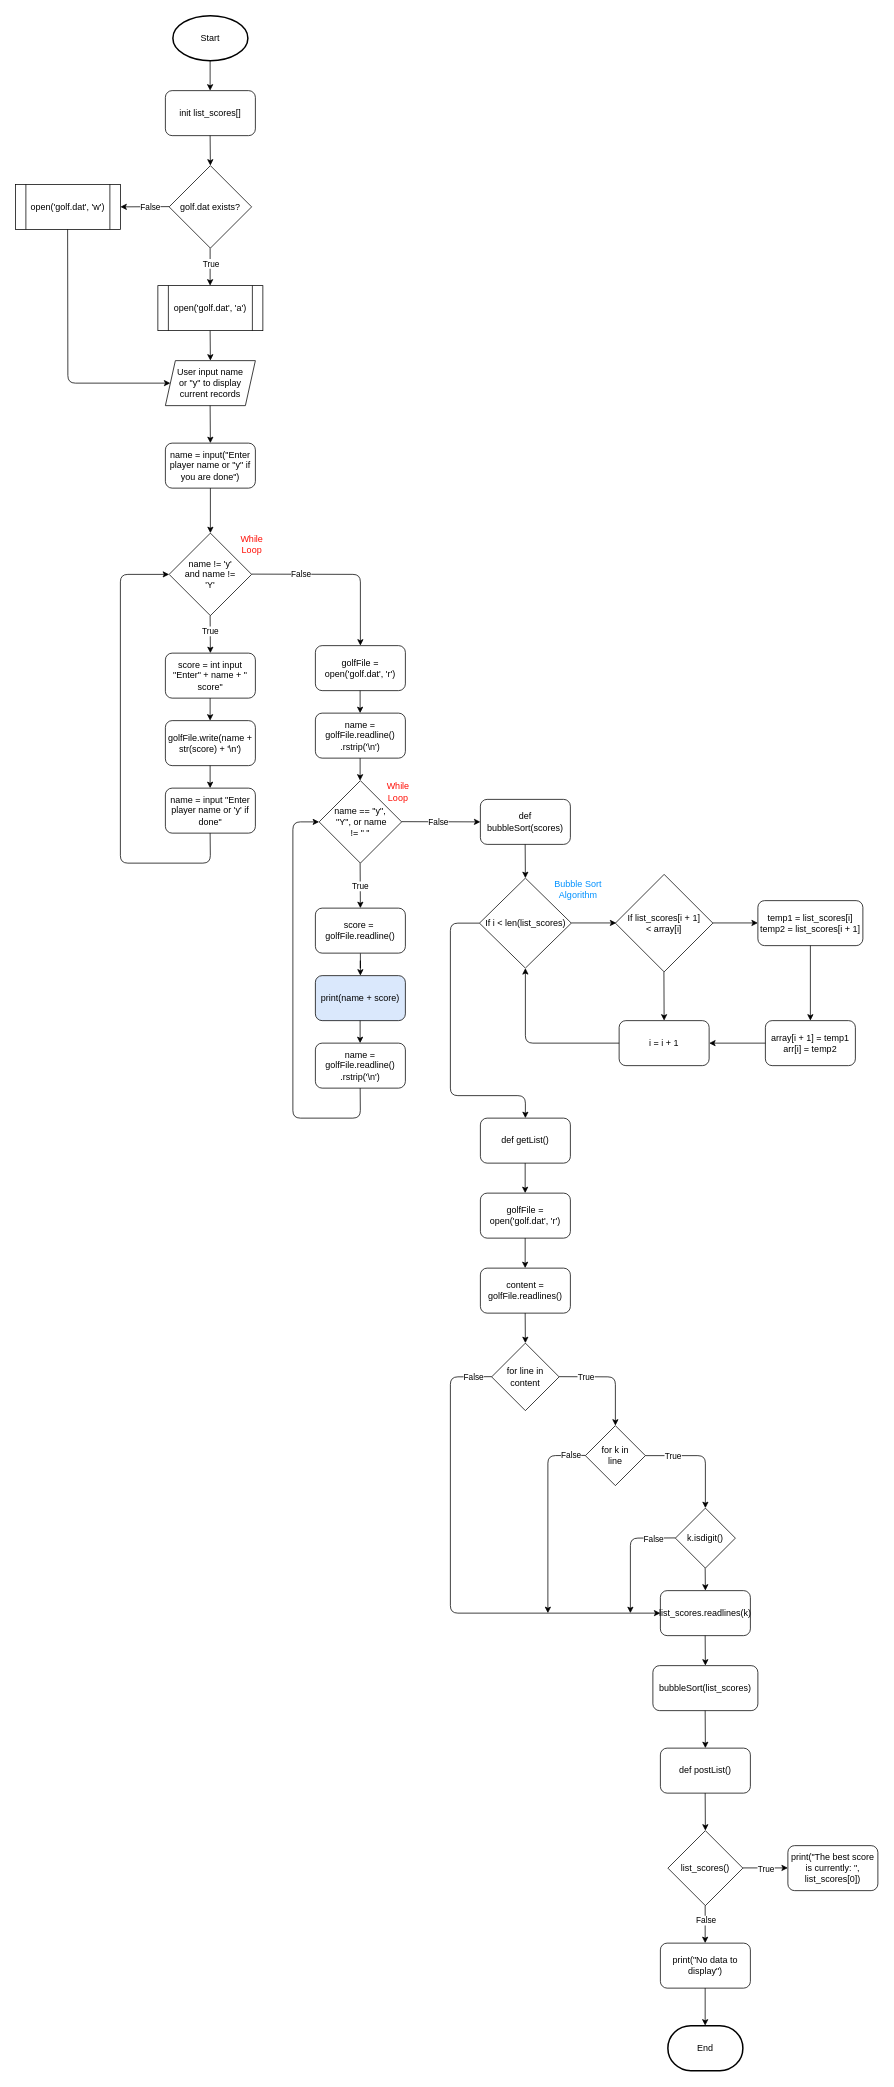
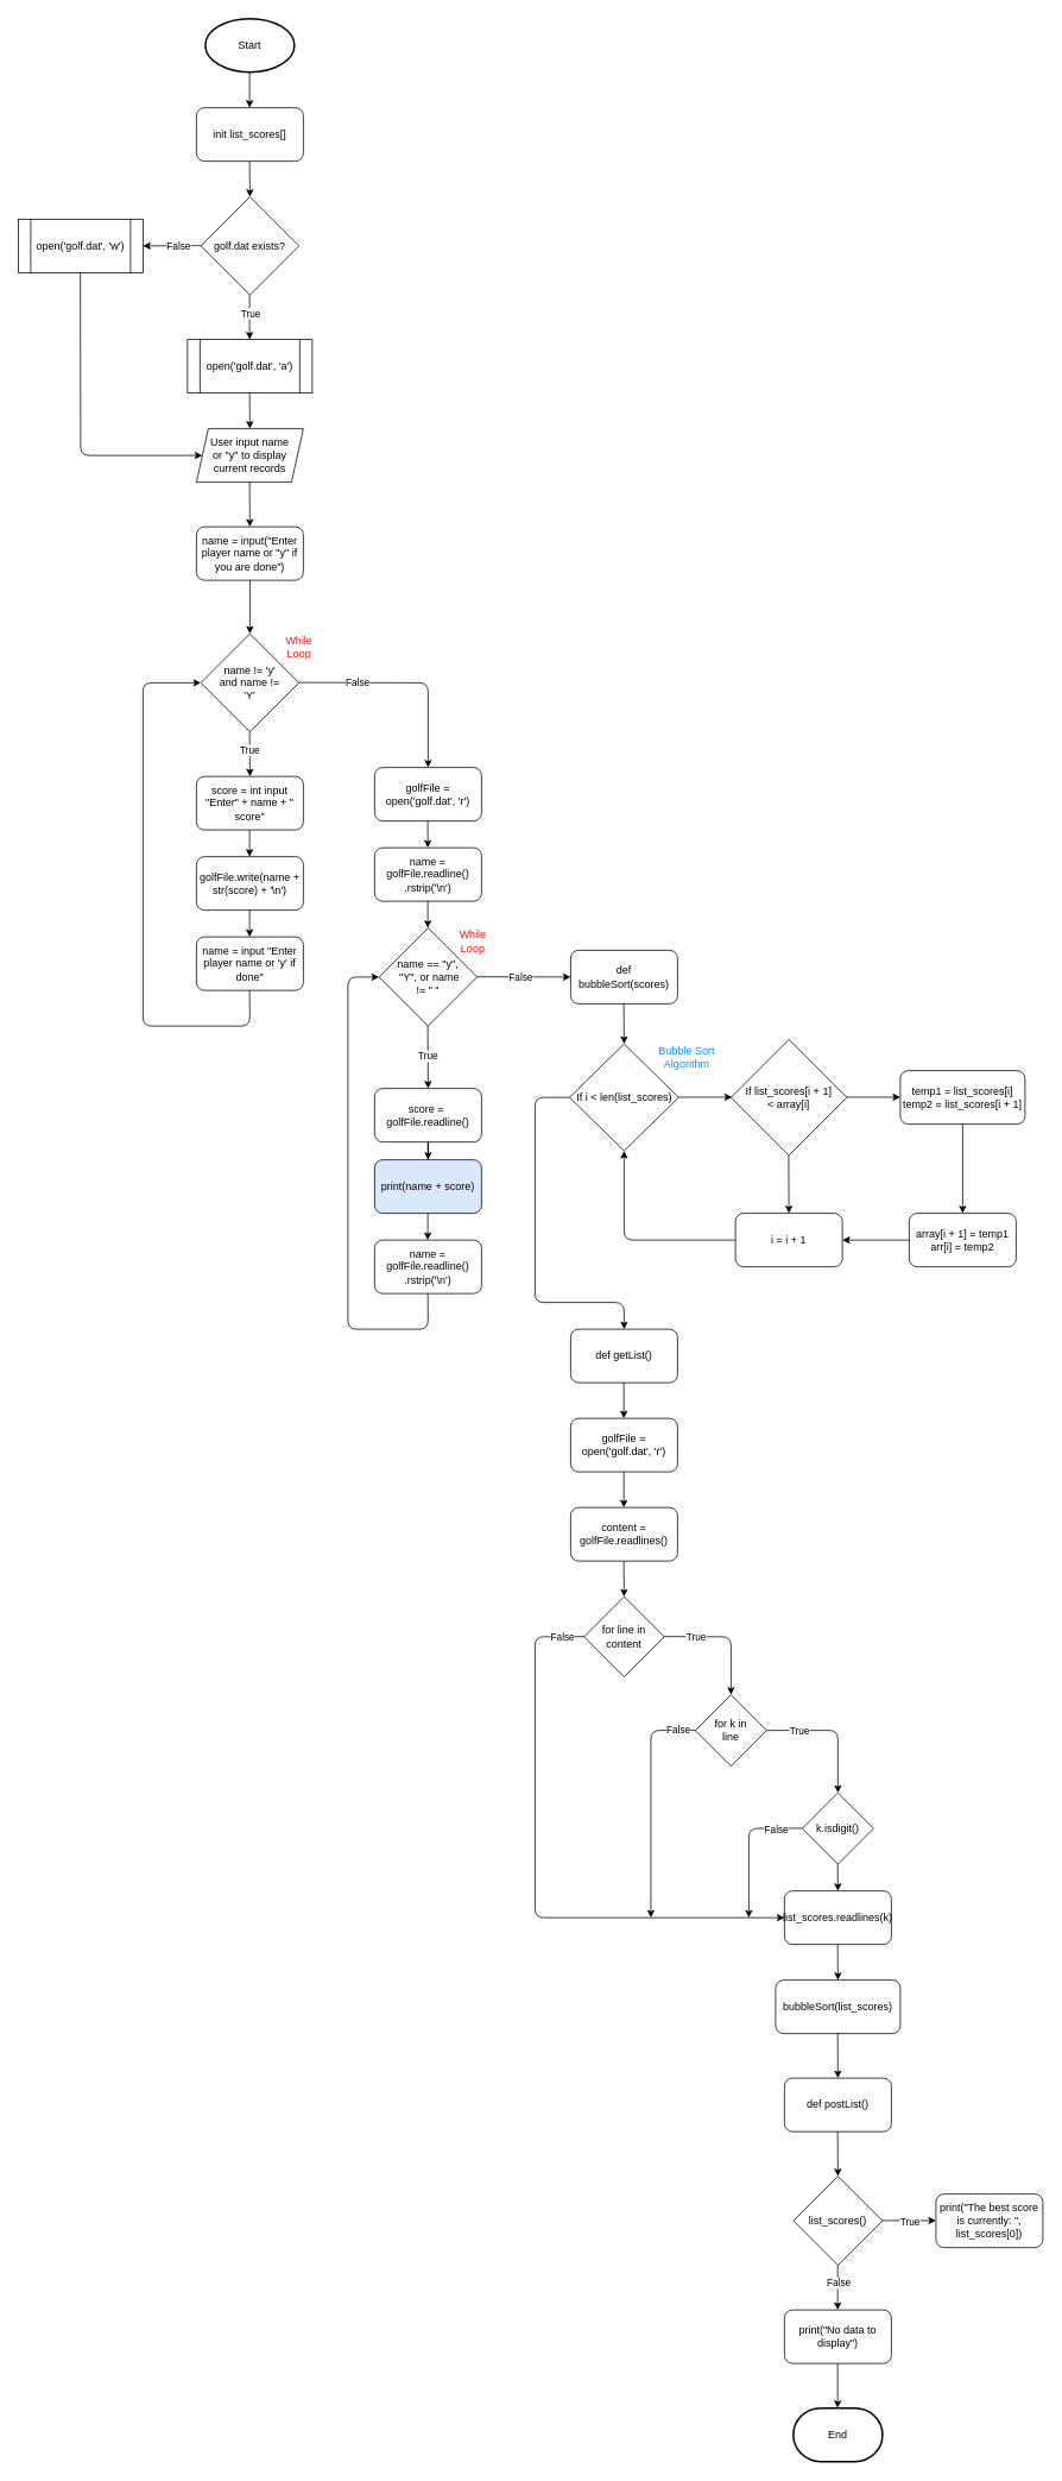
- <mxCell id="24" value="score =&amp;nbsp;&lt;br&gt;golfFile.readline()" style="rounded=1;whiteSpace=wrap;html=1;" vertex="1" parent="1"><mxGeometry x="420" y="1210" width="120" height="60" as="geometry" /></mxCell>
+ <mxCell id="24" value="score =&amp;nbsp;&lt;br&gt;golfFile.readline()" style="rounded=1;whiteSpace=wrap;html=1;" vertex="1" parent="1"><mxGeometry x="420" y="1220" width="120" height="60" as="geometry" /></mxCell>
